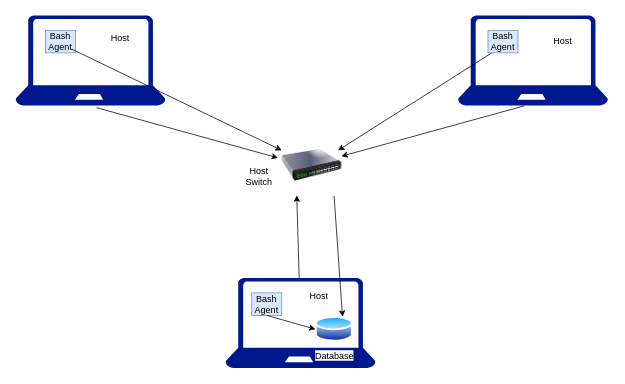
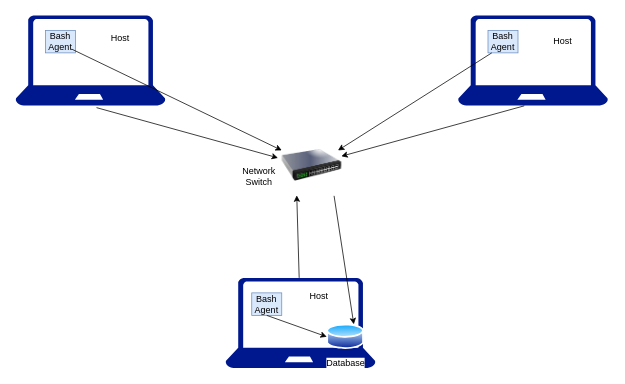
- <mxCell id="13" value="Host Switch" style="text;html=1;strokeColor=none;fillColor=none;align=center;verticalAlign=middle;whiteSpace=wrap;rounded=0;" vertex="1" parent="1"><mxGeometry x="315" y="220" width="60" height="30" as="geometry" /></mxCell>
+ <mxCell id="13" value="Network Switch" style="text;html=1;strokeColor=none;fillColor=none;align=center;verticalAlign=middle;whiteSpace=wrap;rounded=0;" vertex="1" parent="1"><mxGeometry x="315" y="220" width="60" height="30" as="geometry" /></mxCell>
- <mxCell id="12" value="Database" style="aspect=fixed;perimeter=ellipsePerimeter;html=1;align=center;shadow=0;dashed=0;spacingTop=3;image;image=img/lib/active_directory/database.svg;" vertex="1" parent="1"><mxGeometry x="420" y="420" width="50" height="37" as="geometry" /></mxCell>
+ <mxCell id="12" value="Database" style="aspect=fixed;perimeter=ellipsePerimeter;html=1;align=center;shadow=0;dashed=0;spacingTop=3;image;image=img/lib/active_directory/database.svg;" vertex="1" parent="1"><mxGeometry x="435" y="430" width="50" height="37" as="geometry" /></mxCell>
